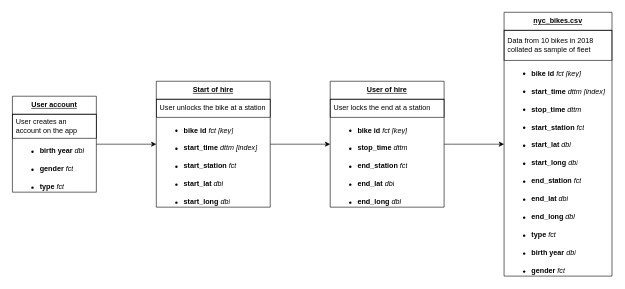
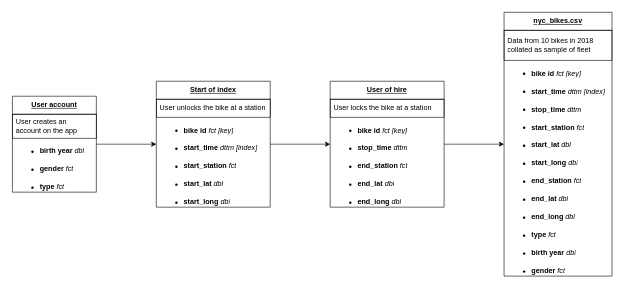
- <mxCell id="9" value="&lt;u&gt;&lt;b&gt;Start of hire&lt;/b&gt;&lt;/u&gt;" style="swimlane;fontStyle=0;childLayout=stackLayout;horizontal=1;startSize=30;horizontalStack=0;resizeParent=1;resizeParentMax=0;resizeLast=0;collapsible=1;marginBottom=0;whiteSpace=wrap;html=1;" parent="1" vertex="1"><mxGeometry x="260" y="135" width="190" height="210" as="geometry" /></mxCell>
+ <mxCell id="9" value="&lt;u&gt;&lt;b&gt;Start of index&lt;/b&gt;&lt;/u&gt;" style="swimlane;fontStyle=0;childLayout=stackLayout;horizontal=1;startSize=30;horizontalStack=0;resizeParent=1;resizeParentMax=0;resizeLast=0;collapsible=1;marginBottom=0;whiteSpace=wrap;html=1;" parent="1" vertex="1"><mxGeometry x="260" y="135" width="190" height="210" as="geometry" /></mxCell>
- <mxCell id="18" value="User locks the end at a station" style="text;strokeColor=default;fillColor=none;align=left;verticalAlign=middle;spacingLeft=4;spacingRight=4;overflow=hidden;points=[[0,0.5],[1,0.5]];portConstraint=eastwest;rotatable=0;whiteSpace=wrap;html=1;" parent="17" vertex="1"><mxGeometry y="30" width="190" height="30" as="geometry" /></mxCell>
+ <mxCell id="18" value="User locks the bike at a station" style="text;strokeColor=default;fillColor=none;align=left;verticalAlign=middle;spacingLeft=4;spacingRight=4;overflow=hidden;points=[[0,0.5],[1,0.5]];portConstraint=eastwest;rotatable=0;whiteSpace=wrap;html=1;" parent="17" vertex="1"><mxGeometry y="30" width="190" height="30" as="geometry" /></mxCell>
